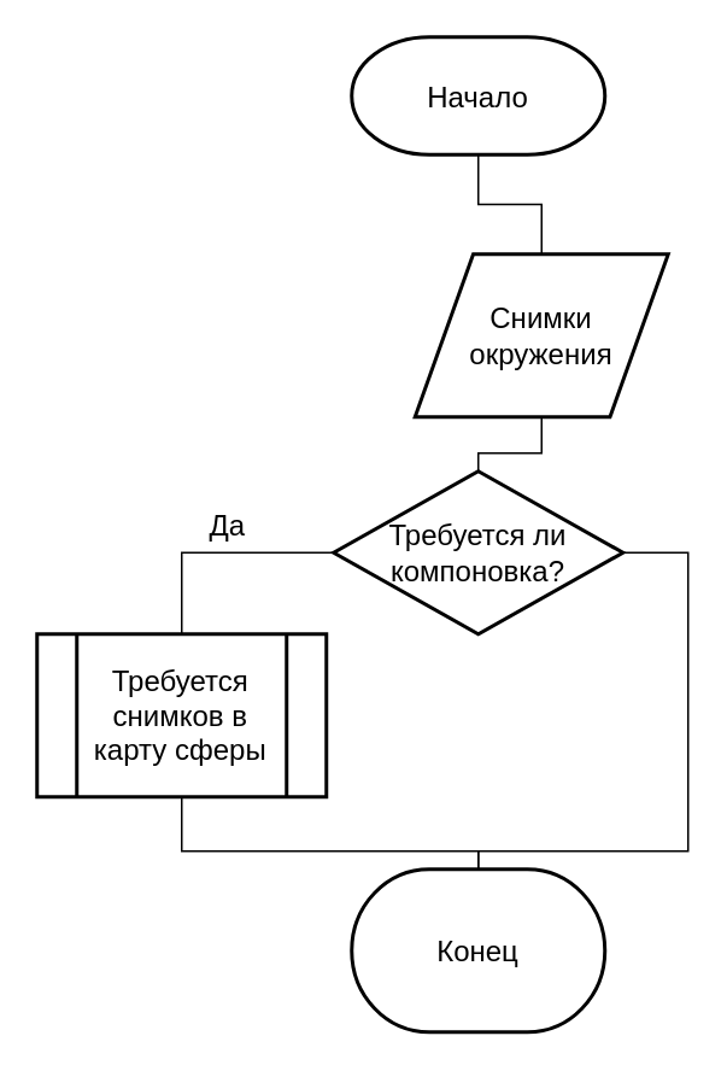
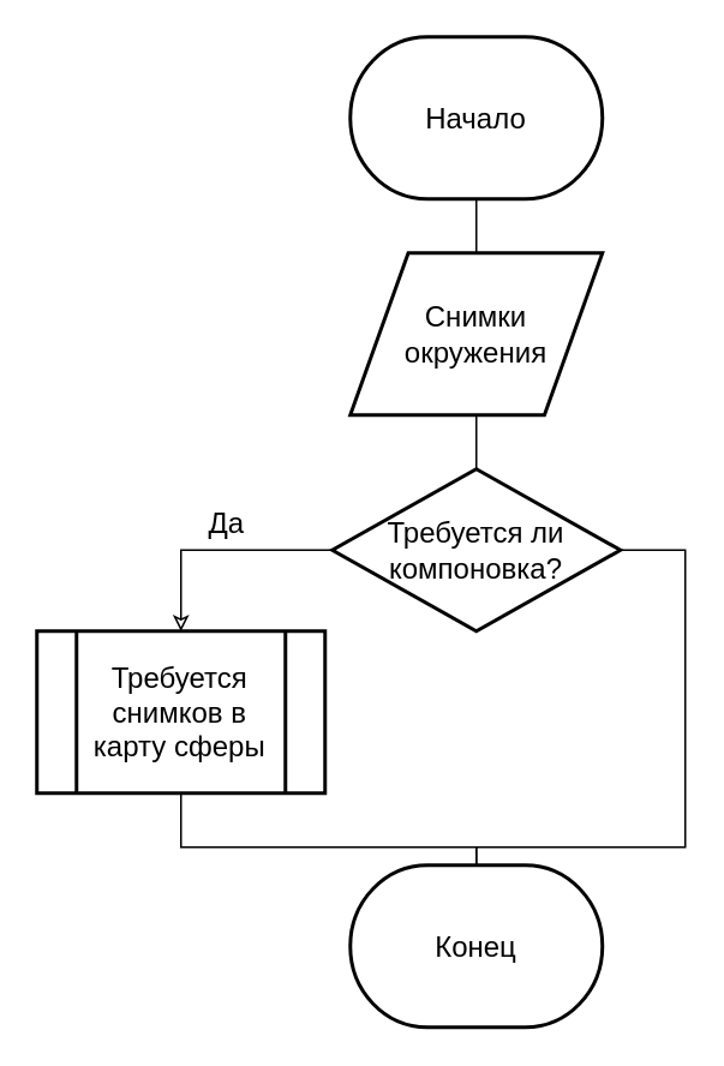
- <mxCell id="3" value="Начало" style="strokeWidth=2;html=1;shape=mxgraph.flowchart.terminator;whiteSpace=wrap;fontSize=16;" parent="1" vertex="1"><mxGeometry x="194" y="20" width="140" height="65" as="geometry" /></mxCell>
+ <mxCell id="3" value="Начало" style="strokeWidth=2;html=1;shape=mxgraph.flowchart.terminator;whiteSpace=wrap;fontSize=16;" parent="1" vertex="1"><mxGeometry x="194" y="20" width="140" height="90" as="geometry" /></mxCell>
- <mxCell id="7" value="Снимки окружения" style="shape=parallelogram;html=1;strokeWidth=2;perimeter=parallelogramPerimeter;whiteSpace=wrap;rounded=0;arcSize=12;size=0.23;fontSize=16;" parent="1" vertex="1"><mxGeometry x="229" y="140" width="140" height="90" as="geometry" /></mxCell>
+ <mxCell id="7" value="Снимки окружения" style="shape=parallelogram;html=1;strokeWidth=2;perimeter=parallelogramPerimeter;whiteSpace=wrap;rounded=0;arcSize=12;size=0.23;fontSize=16;" parent="1" vertex="1"><mxGeometry x="194" y="140" width="140" height="90" as="geometry" /></mxCell>
- <mxCell id="8" value="Да" style="edgeStyle=orthogonalEdgeStyle;rounded=0;orthogonalLoop=1;jettySize=auto;html=1;exitX=0;exitY=0.5;exitDx=0;exitDy=0;exitPerimeter=0;entryX=0.5;entryY=0;entryDx=0;entryDy=0;fontSize=16;endArrow=none;endFill=0;" parent="1" source="10" target="12" edge="1"><mxGeometry x="-0.079" y="-15" relative="1" as="geometry"><mxPoint as="offset" /></mxGeometry></mxCell>
+ <mxCell id="8" value="Да" style="edgeStyle=orthogonalEdgeStyle;rounded=0;orthogonalLoop=1;jettySize=auto;html=1;exitX=0;exitY=0.5;exitDx=0;exitDy=0;exitPerimeter=0;entryX=0.5;entryY=0;entryDx=0;entryDy=0;fontSize=16;endArrow=classic;endFill=0;" parent="1" source="10" target="12" edge="1"><mxGeometry x="-0.079" y="-15" relative="1" as="geometry"><mxPoint as="offset" /></mxGeometry></mxCell>
